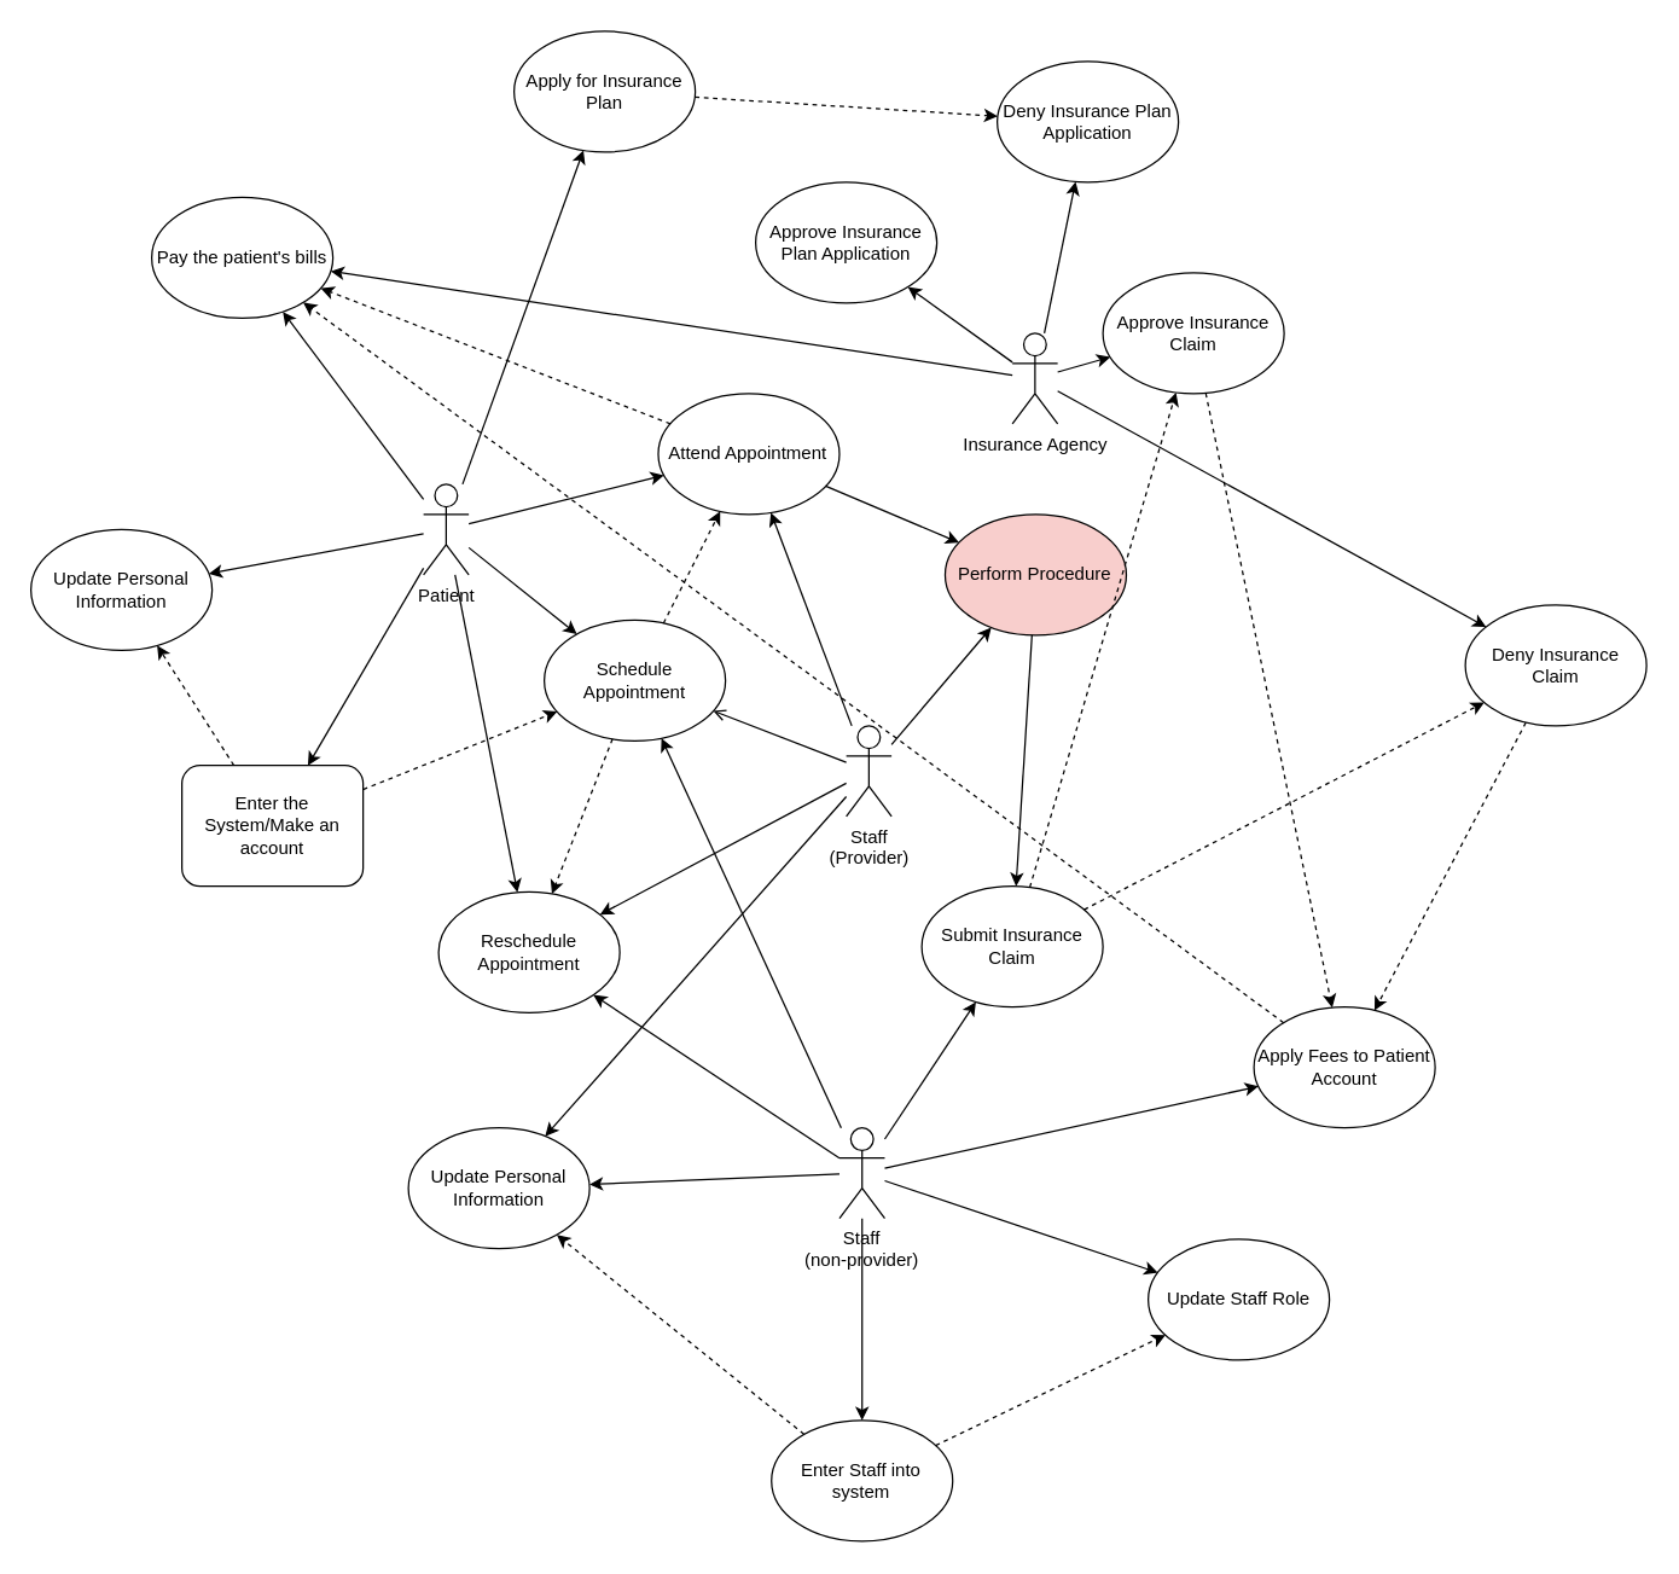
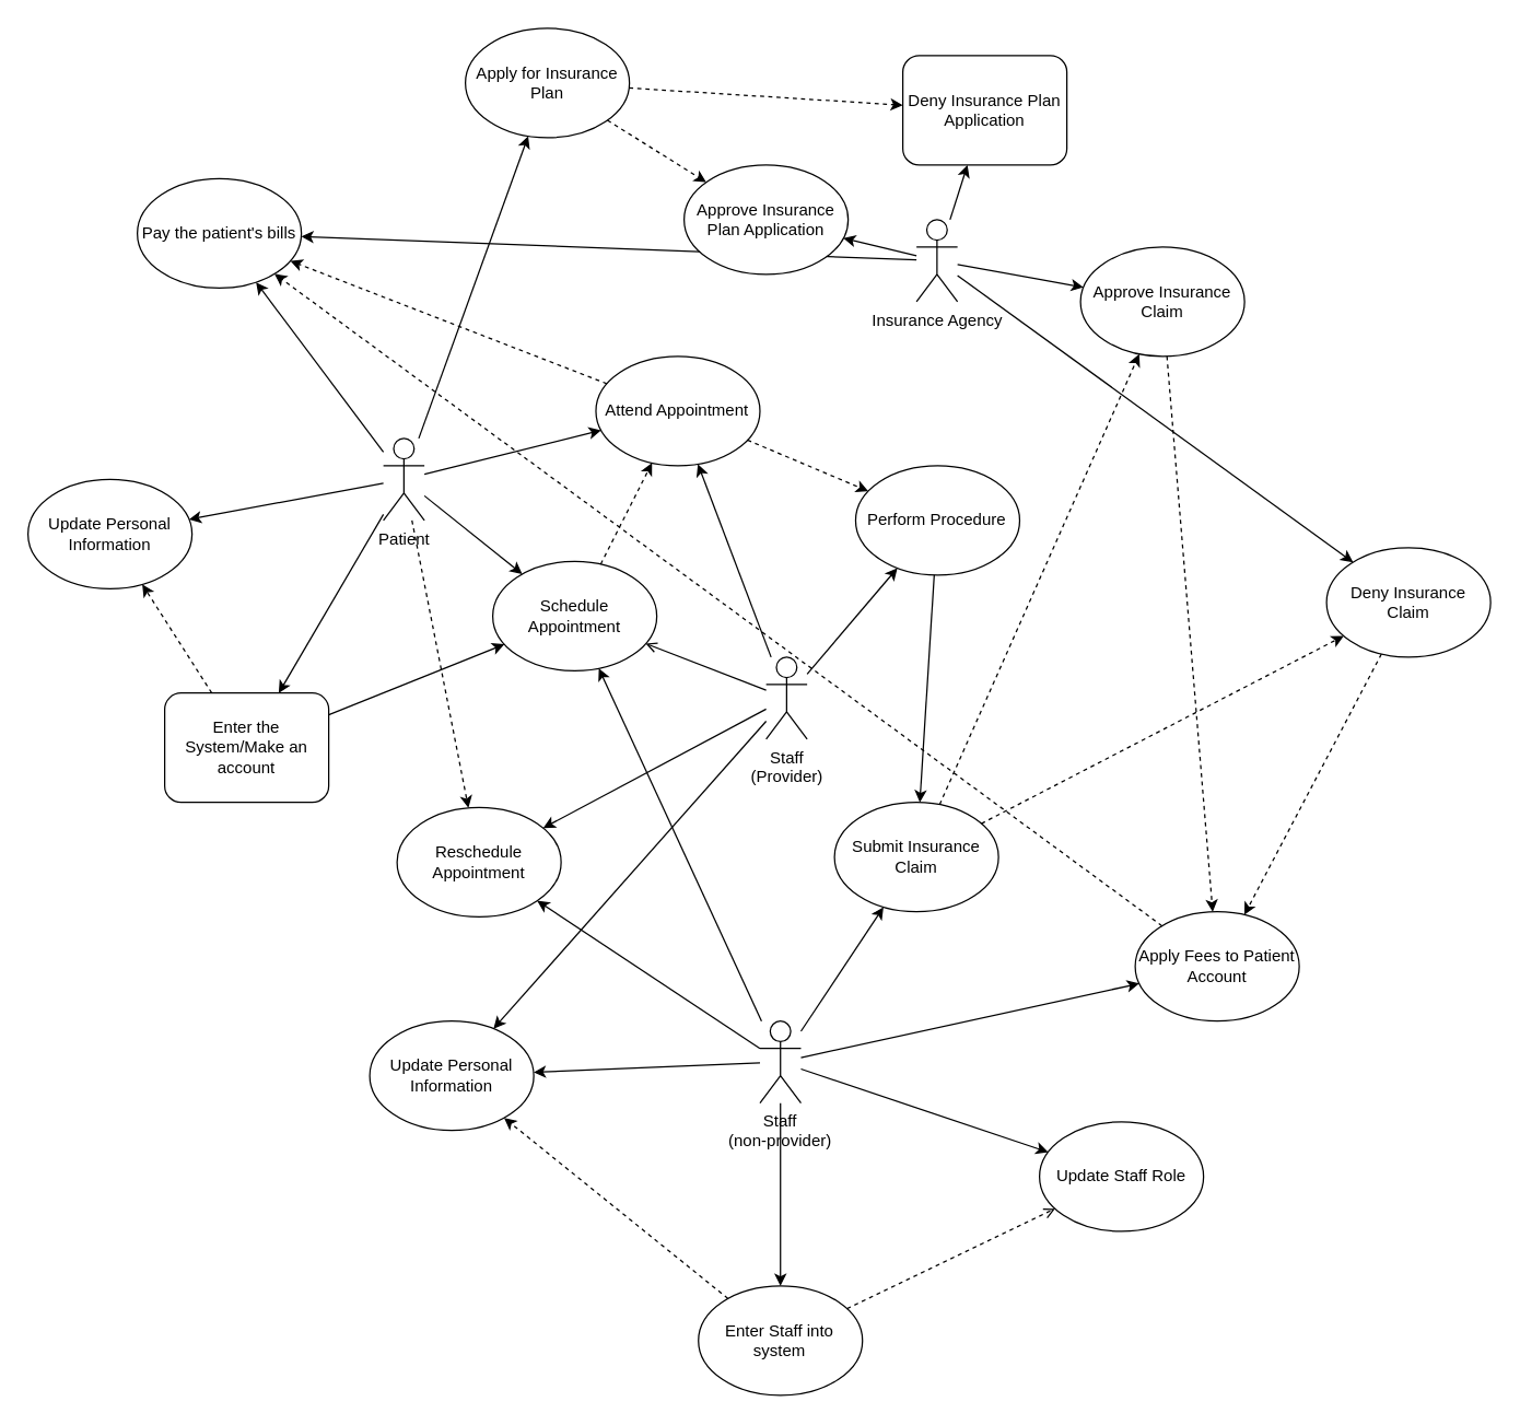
- <mxCell id="42" value="Deny Insurance Plan Application" style="ellipse;whiteSpace=wrap;html=1;" parent="1" vertex="1"><mxGeometry x="660" y="40" width="120" height="80" as="geometry" /></mxCell>
+ <mxCell id="42" value="Deny Insurance Plan Application" style="whiteSpace=wrap;html=1;rounded=1;" parent="1" vertex="1"><mxGeometry x="660" y="40" width="120" height="80" as="geometry" /></mxCell>
+ <mxCell id="62" value="" style="endArrow=classic;html=1;rounded=0;dashed=1;" parent="1" source="9" target="41" edge="1"><mxGeometry width="50" height="50" relative="1" as="geometry"><mxPoint x="349" y="106" as="sourcePoint" /><mxPoint x="496" y="123" as="targetPoint" /></mxGeometry></mxCell>
- <mxCell id="30" value="Approve Insurance Claim" style="ellipse;whiteSpace=wrap;html=1;" parent="1" vertex="1"><mxGeometry x="730" y="180" width="120" height="80" as="geometry" /></mxCell>
+ <mxCell id="30" value="Approve Insurance Claim" style="ellipse;whiteSpace=wrap;html=1;" parent="1" vertex="1"><mxGeometry x="790" y="180" width="120" height="80" as="geometry" /></mxCell>
- <mxCell id="5" value="Insurance Agency" style="shape=umlActor;verticalLabelPosition=bottom;verticalAlign=top;html=1;outlineConnect=0;" parent="1" vertex="1"><mxGeometry x="670" y="220" width="30" height="60" as="geometry" /></mxCell>
+ <mxCell id="5" value="Insurance Agency" style="shape=umlActor;verticalLabelPosition=bottom;verticalAlign=top;html=1;outlineConnect=0;" parent="1" vertex="1"><mxGeometry x="670" y="160" width="30" height="60" as="geometry" /></mxCell>
- <mxCell id="27" value="" style="endArrow=classic;html=1;rounded=0;dashed=0;" parent="1" source="12" target="25" edge="1"><mxGeometry width="50" height="50" relative="1" as="geometry"><mxPoint x="444" y="393" as="sourcePoint" /><mxPoint x="496" y="317" as="targetPoint" /></mxGeometry></mxCell>
+ <mxCell id="27" value="" style="endArrow=classic;html=1;rounded=0;dashed=1;" parent="1" source="12" target="25" edge="1"><mxGeometry width="50" height="50" relative="1" as="geometry"><mxPoint x="444" y="393" as="sourcePoint" /><mxPoint x="496" y="317" as="targetPoint" /></mxGeometry></mxCell>
- <mxCell id="25" value="Perform Procedure" style="ellipse;whiteSpace=wrap;html=1;fillColor=#f8cecc;" parent="1" vertex="1"><mxGeometry x="625.48" y="340" width="120" height="80" as="geometry" /></mxCell>
+ <mxCell id="25" value="Perform Procedure" style="ellipse;whiteSpace=wrap;html=1;" parent="1" vertex="1"><mxGeometry x="625.48" y="340" width="120" height="80" as="geometry" /></mxCell>
- <mxCell id="21" value="" style="endArrow=classic;html=1;rounded=0;" parent="1" source="2" target="20" edge="1"><mxGeometry width="50" height="50" relative="1" as="geometry"><mxPoint x="100" y="389.999" as="sourcePoint" /><mxPoint x="278" y="511.74" as="targetPoint" /></mxGeometry></mxCell>
+ <mxCell id="21" value="" style="endArrow=classic;html=1;rounded=0;dashed=1;" parent="1" source="2" target="20" edge="1"><mxGeometry width="50" height="50" relative="1" as="geometry"><mxPoint x="100" y="389.999" as="sourcePoint" /><mxPoint x="278" y="511.74" as="targetPoint" /></mxGeometry></mxCell>
- <mxCell id="50" value="" style="endArrow=classic;html=1;rounded=0;dashed=1;" parent="1" source="47" target="7" edge="1"><mxGeometry width="50" height="50" relative="1" as="geometry"><mxPoint x="0" y="260" as="sourcePoint" /><mxPoint x="0" y="350" as="targetPoint" /></mxGeometry></mxCell>
+ <mxCell id="50" value="" style="endArrow=classic;html=1;rounded=0;dashed=0;" parent="1" source="47" target="7" edge="1"><mxGeometry width="50" height="50" relative="1" as="geometry"><mxPoint x="0" y="260" as="sourcePoint" /><mxPoint x="0" y="350" as="targetPoint" /></mxGeometry></mxCell>
- <mxCell id="24" value="" style="endArrow=classic;html=1;rounded=0;dashed=1;" parent="1" source="7" target="20" edge="1"><mxGeometry width="50" height="50" relative="1" as="geometry"><mxPoint x="430" y="60" as="sourcePoint" /><mxPoint x="480" y="10" as="targetPoint" /></mxGeometry></mxCell>
- <mxCell id="55" value="" style="endArrow=classic;html=1;rounded=0;dashed=1;" parent="1" source="51" target="52" edge="1"><mxGeometry width="50" height="50" relative="1" as="geometry"><mxPoint x="896.48" y="496.25" as="sourcePoint" /><mxPoint x="844.48" y="716.25" as="targetPoint" /><Array as="points" /></mxGeometry></mxCell>
+ <mxCell id="55" value="" style="endArrow=open;html=1;rounded=0;dashed=1;" parent="1" source="51" target="52" edge="1"><mxGeometry width="50" height="50" relative="1" as="geometry"><mxPoint x="896.48" y="496.25" as="sourcePoint" /><mxPoint x="844.48" y="716.25" as="targetPoint" /><Array as="points" /></mxGeometry></mxCell>
